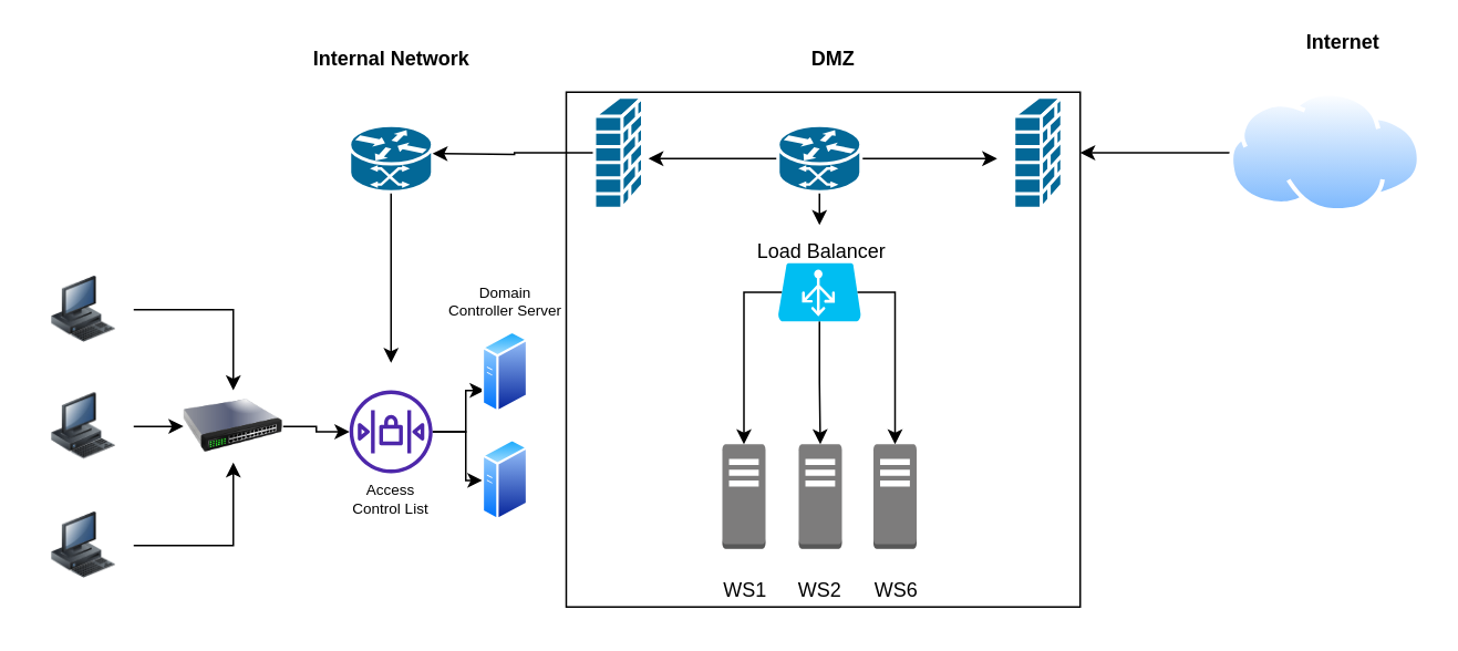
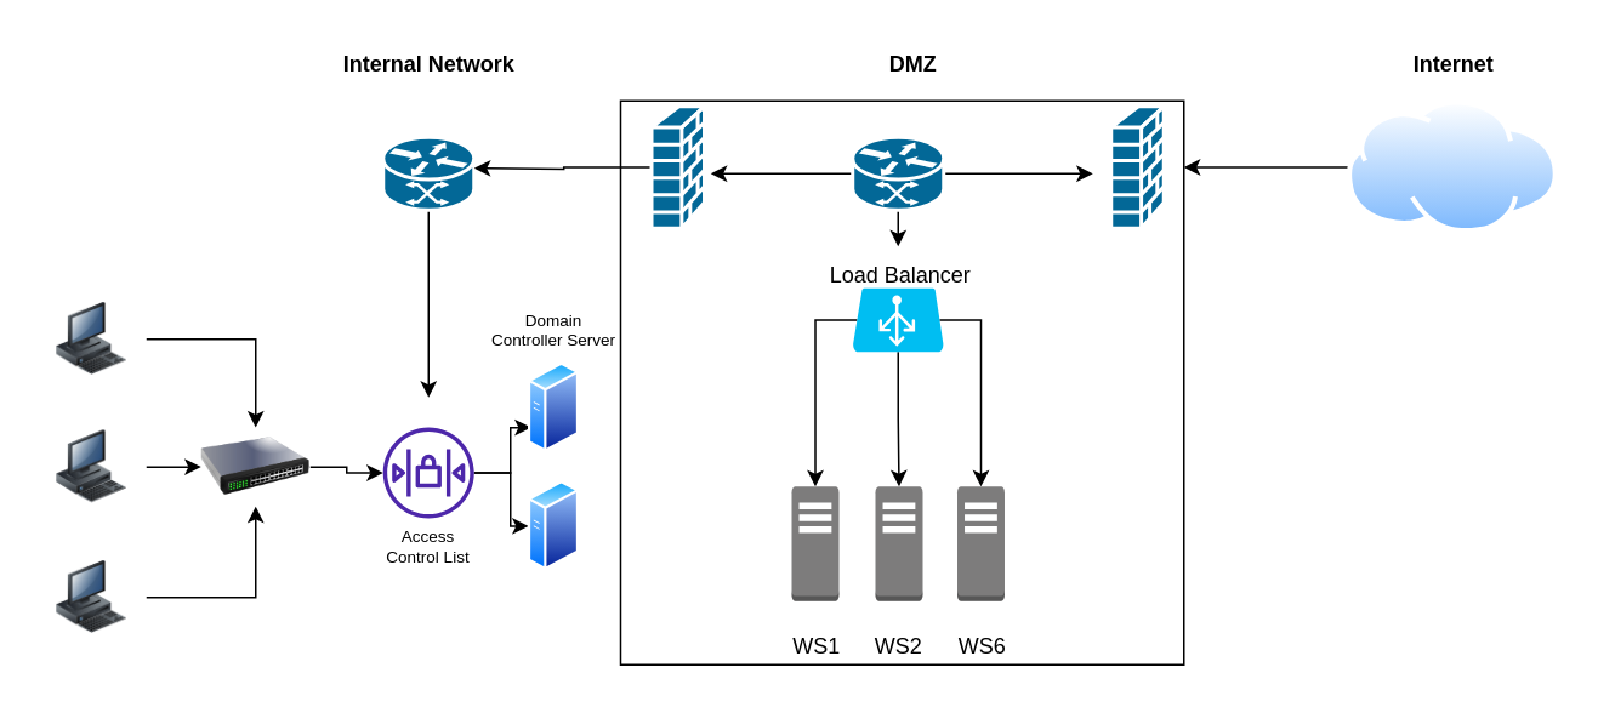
- <mxCell id="40" value="Internet" style="text;html=1;align=center;verticalAlign=middle;resizable=0;points=[];autosize=1;strokeColor=none;fillColor=none;fontColor=none;fontStyle=1" parent="1" vertex="1"><mxGeometry x="772.94" y="10" width="70" height="30" as="geometry" /></mxCell>
+ <mxCell id="40" value="Internet" style="text;html=1;align=center;verticalAlign=middle;resizable=0;points=[];autosize=1;strokeColor=none;fillColor=none;fontColor=none;fontStyle=1" parent="1" vertex="1"><mxGeometry x="762.94" y="20" width="70" height="30" as="geometry" /></mxCell>
